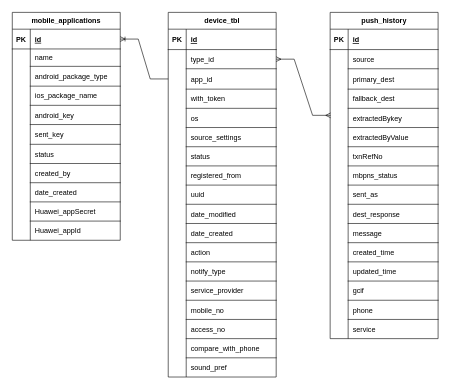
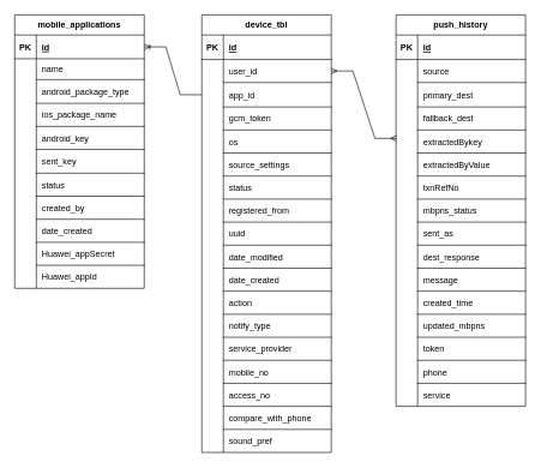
- <mxCell id="42" value="type_id" style="shape=partialRectangle;connectable=0;fillColor=none;top=0;left=0;bottom=0;right=0;align=left;spacingLeft=6;overflow=hidden;strokeColor=default;autosize=1;" vertex="1" parent="40"><mxGeometry x="30" width="150" height="32" as="geometry"><mxRectangle width="150" height="32" as="alternateBounds" /></mxGeometry></mxCell>
+ <mxCell id="42" value="user_id" style="shape=partialRectangle;connectable=0;fillColor=none;top=0;left=0;bottom=0;right=0;align=left;spacingLeft=6;overflow=hidden;strokeColor=default;autosize=1;" vertex="1" parent="40"><mxGeometry x="30" width="150" height="32" as="geometry"><mxRectangle width="150" height="32" as="alternateBounds" /></mxGeometry></mxCell>
- <mxCell id="48" value="with_token" style="shape=partialRectangle;connectable=0;fillColor=none;top=1;left=0;bottom=0;right=0;align=left;spacingLeft=6;overflow=hidden;strokeColor=default;autosize=1;" vertex="1" parent="46"><mxGeometry x="30" width="150" height="32" as="geometry"><mxRectangle width="150" height="32" as="alternateBounds" /></mxGeometry></mxCell>
+ <mxCell id="48" value="gcm_token" style="shape=partialRectangle;connectable=0;fillColor=none;top=1;left=0;bottom=0;right=0;align=left;spacingLeft=6;overflow=hidden;strokeColor=default;autosize=1;" vertex="1" parent="46"><mxGeometry x="30" width="150" height="32" as="geometry"><mxRectangle width="150" height="32" as="alternateBounds" /></mxGeometry></mxCell>
- <mxCell id="130" value="updated_time" style="shape=partialRectangle;connectable=0;fillColor=none;top=1;left=0;bottom=0;right=0;align=left;spacingLeft=6;overflow=hidden;strokeColor=default;autosize=1;" vertex="1" parent="128"><mxGeometry x="30" width="150" height="32" as="geometry"><mxRectangle width="150" height="32" as="alternateBounds" /></mxGeometry></mxCell>
+ <mxCell id="130" value="updated_mbpns" style="shape=partialRectangle;connectable=0;fillColor=none;top=1;left=0;bottom=0;right=0;align=left;spacingLeft=6;overflow=hidden;strokeColor=default;autosize=1;" vertex="1" parent="128"><mxGeometry x="30" width="150" height="32" as="geometry"><mxRectangle width="150" height="32" as="alternateBounds" /></mxGeometry></mxCell>
- <mxCell id="133" value="gcif" style="shape=partialRectangle;connectable=0;fillColor=none;top=1;left=0;bottom=0;right=0;align=left;spacingLeft=6;overflow=hidden;strokeColor=default;autosize=1;" vertex="1" parent="131"><mxGeometry x="30" width="150" height="32" as="geometry"><mxRectangle width="150" height="32" as="alternateBounds" /></mxGeometry></mxCell>
+ <mxCell id="133" value="token" style="shape=partialRectangle;connectable=0;fillColor=none;top=1;left=0;bottom=0;right=0;align=left;spacingLeft=6;overflow=hidden;strokeColor=default;autosize=1;" vertex="1" parent="131"><mxGeometry x="30" width="150" height="32" as="geometry"><mxRectangle width="150" height="32" as="alternateBounds" /></mxGeometry></mxCell>
